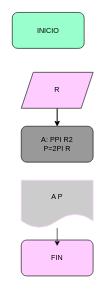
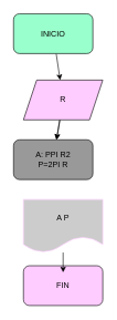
+ <mxCell id="3" value="" style="edgeStyle=none;html=1;" edge="1" parent="1" source="4" target="7"><mxGeometry relative="1" as="geometry" /></mxCell>
- <mxCell id="8" value="A: PPI R2&lt;br&gt;P=2PI R" style="rounded=1;whiteSpace=wrap;html=1;fillColor=#999999;" vertex="1" parent="1"><mxGeometry x="35" y="210" width="120" height="60" as="geometry" /></mxCell>
+ <mxCell id="8" value="A: PPI R2&lt;br&gt;P=2PI R" style="rounded=1;whiteSpace=wrap;html=1;fillColor=#999999;" vertex="1" parent="1"><mxGeometry x="20" y="210" width="120" height="60" as="geometry" /></mxCell>
